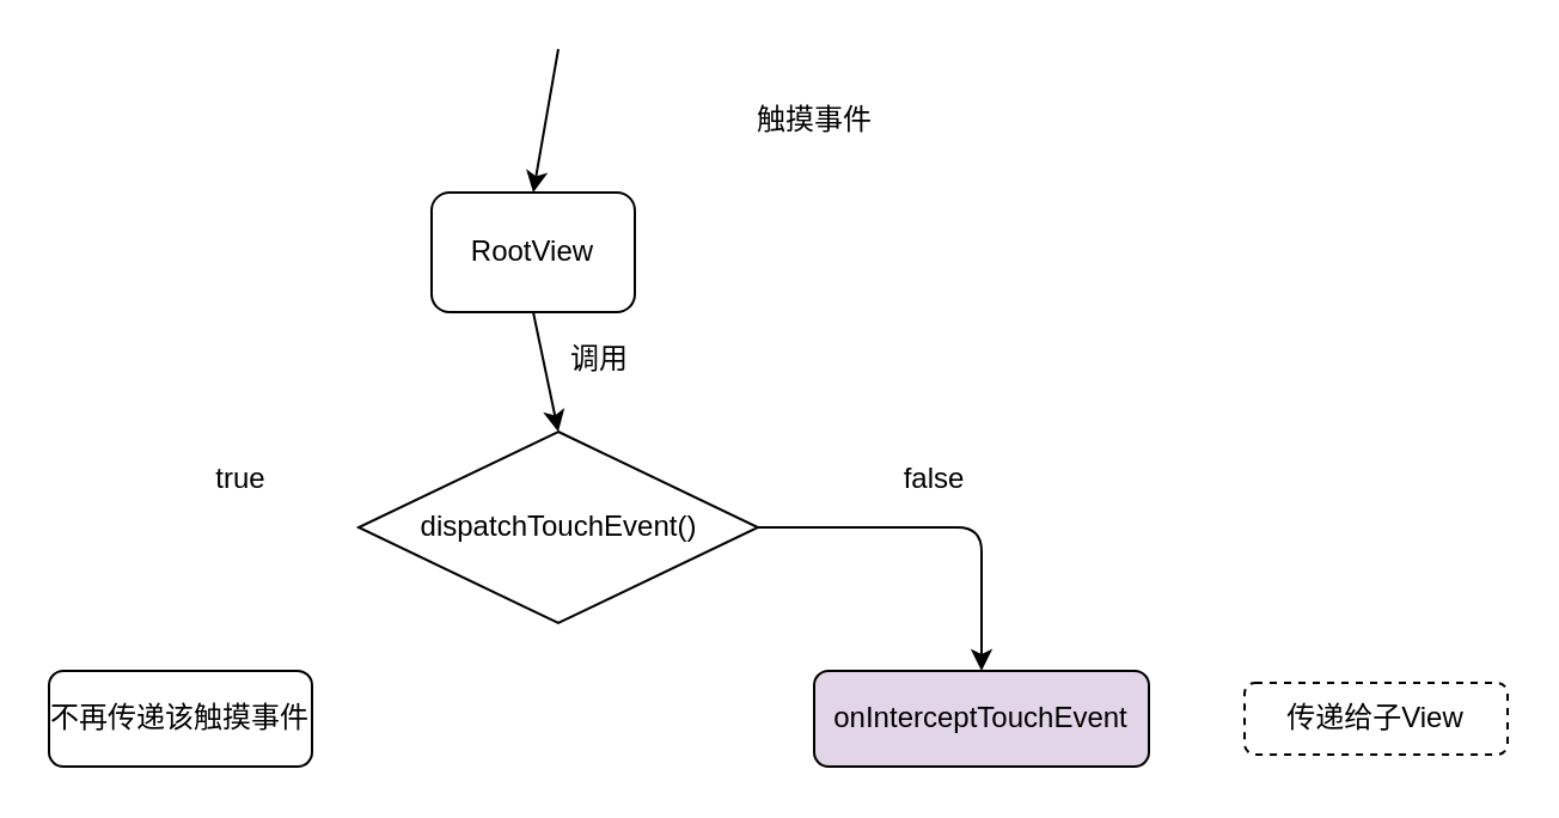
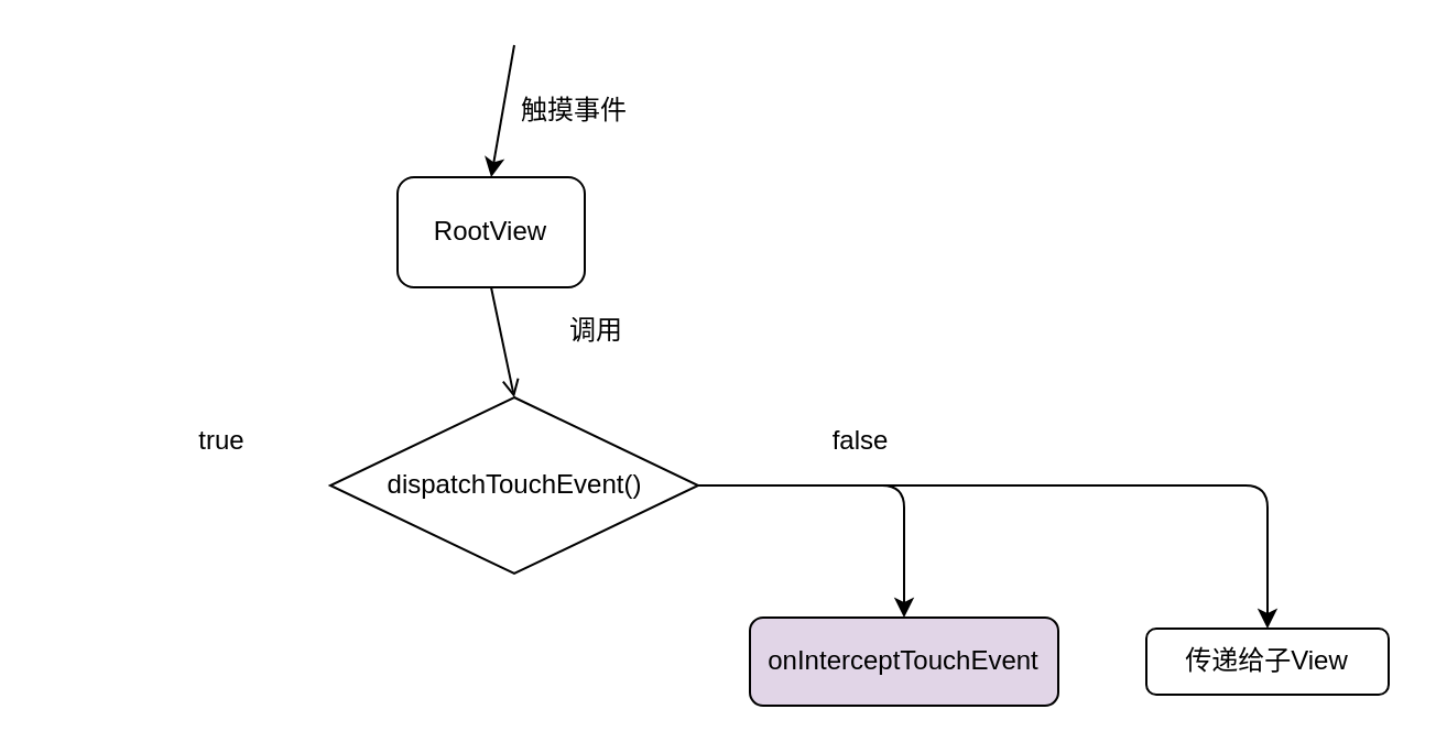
- <mxCell id="4" value="触摸事件" style="text;html=1;align=center;verticalAlign=middle;resizable=0;points=[];autosize=1;strokeColor=none;" vertex="1" parent="1"><mxGeometry x="310" y="40" width="60" height="20" as="geometry" /></mxCell>
+ <mxCell id="4" value="触摸事件" style="text;html=1;align=center;verticalAlign=middle;resizable=0;points=[];autosize=1;strokeColor=none;" vertex="1" parent="1"><mxGeometry x="230" y="40" width="60" height="20" as="geometry" /></mxCell>
- <mxCell id="7" value="调用" style="text;html=1;align=center;verticalAlign=middle;resizable=0;points=[];autosize=1;strokeColor=none;" vertex="1" parent="1"><mxGeometry x="230" y="140" width="40" height="20" as="geometry" /></mxCell>
+ <mxCell id="7" value="调用" style="text;html=1;align=center;verticalAlign=middle;resizable=0;points=[];autosize=1;strokeColor=none;" vertex="1" parent="1"><mxGeometry x="250" y="140" width="40" height="20" as="geometry" /></mxCell>
- <mxCell id="6" value="" style="endArrow=classic;html=1;exitX=0.5;exitY=1;exitDx=0;exitDy=0;entryX=0.5;entryY=0;entryDx=0;entryDy=0;" edge="1" parent="1" source="2" target="5"><mxGeometry width="50" height="50" relative="1" as="geometry"><mxPoint x="220" y="350" as="sourcePoint" /><mxPoint x="270" y="300" as="targetPoint" /></mxGeometry></mxCell>
+ <mxCell id="6" value="" style="endArrow=open;html=1;exitX=0.5;exitY=1;exitDx=0;exitDy=0;entryX=0.5;entryY=0;entryDx=0;entryDy=0;" edge="1" parent="1" source="2" target="5"><mxGeometry width="50" height="50" relative="1" as="geometry"><mxPoint x="220" y="350" as="sourcePoint" /><mxPoint x="270" y="300" as="targetPoint" /></mxGeometry></mxCell>
+ <mxCell id="14" value="" style="endArrow=classic;html=1;exitX=1;exitY=0.5;exitDx=0;exitDy=0;entryX=0.5;entryY=0;entryDx=0;entryDy=0;edgeStyle=orthogonalEdgeStyle;" edge="1" parent="1" source="5" target="13"><mxGeometry width="50" height="50" relative="1" as="geometry"><mxPoint x="220" y="350" as="sourcePoint" /><mxPoint x="270" y="300" as="targetPoint" /></mxGeometry></mxCell>
- <mxCell id="8" value="不再传递该触摸事件" style="rounded=1;whiteSpace=wrap;html=1;" vertex="1" parent="1"><mxGeometry x="20" y="280" width="110" height="40" as="geometry" /></mxCell>
- <mxCell id="13" value="传递给子View" style="rounded=1;whiteSpace=wrap;html=1;dashed=1;" vertex="1" parent="1"><mxGeometry x="520" y="285" width="110" height="30" as="geometry" /></mxCell>
+ <mxCell id="13" value="传递给子View" style="rounded=1;whiteSpace=wrap;html=1;" vertex="1" parent="1"><mxGeometry x="520" y="285" width="110" height="30" as="geometry" /></mxCell>
